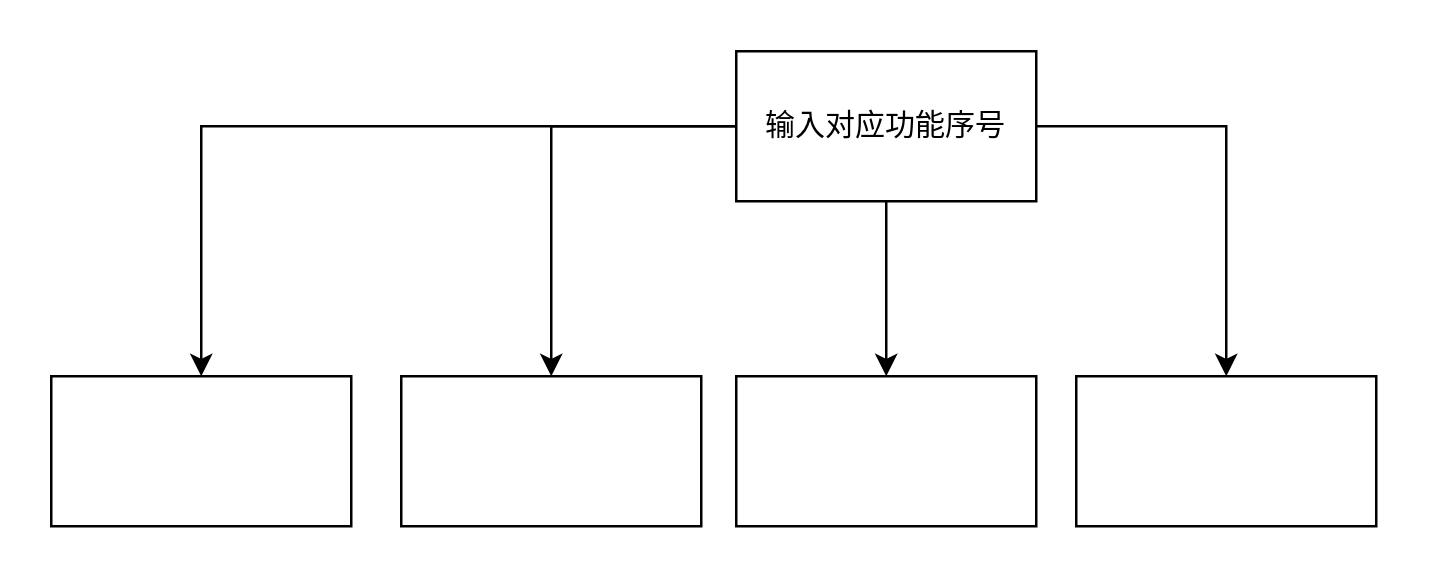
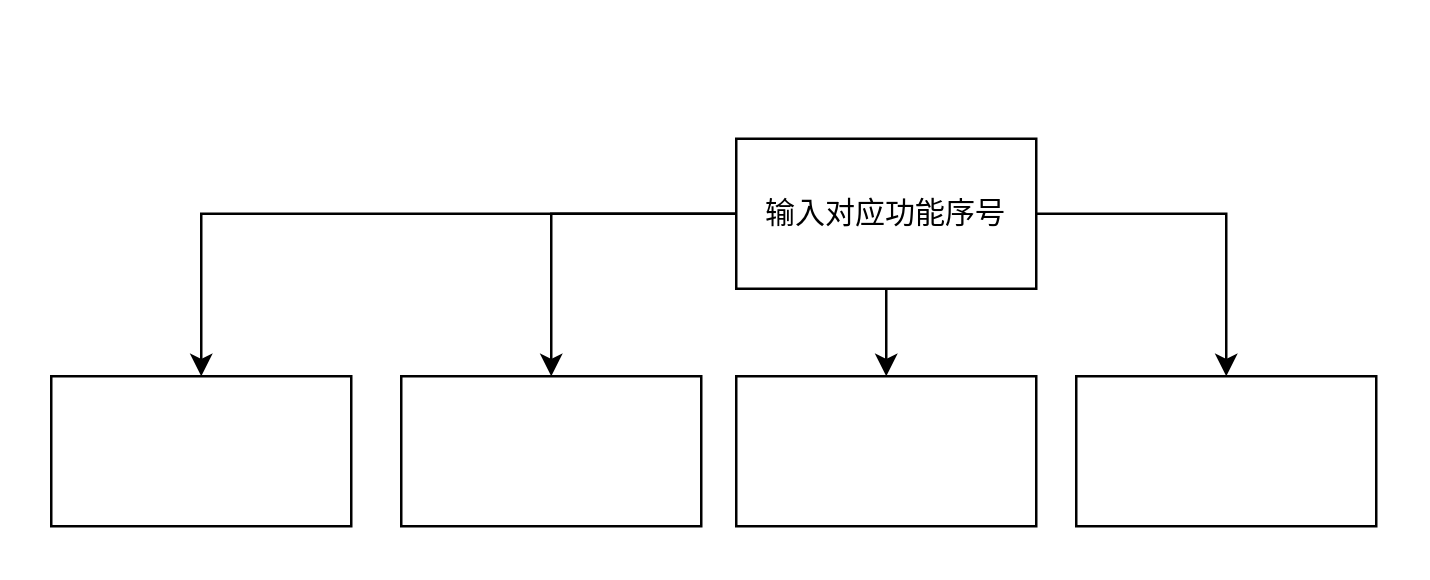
- <mxCell id="6" value="输入对应功能序号" style="rounded=0;whiteSpace=wrap;html=1;" parent="1" vertex="1"><mxGeometry x="294" y="20" width="120" height="60" as="geometry" /></mxCell>
+ <mxCell id="6" value="输入对应功能序号" style="rounded=0;whiteSpace=wrap;html=1;" parent="1" vertex="1"><mxGeometry x="294" y="55" width="120" height="60" as="geometry" /></mxCell>
